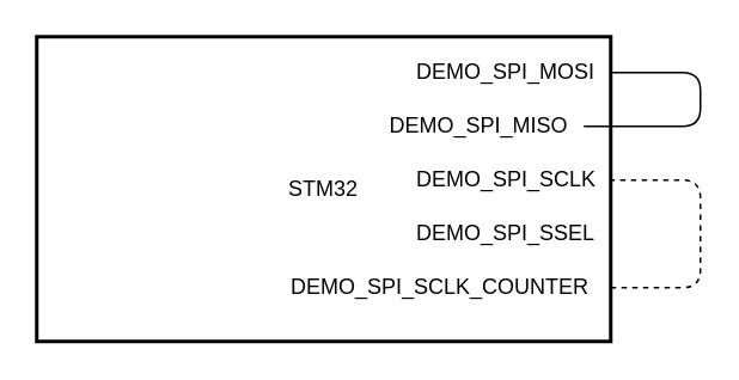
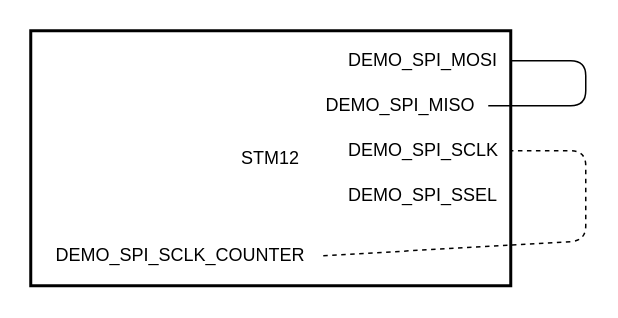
- <mxCell id="2" value="STM32" style="rounded=0;whiteSpace=wrap;html=1;strokeWidth=2;fillColor=none;" parent="1" vertex="1"><mxGeometry x="20" y="20" width="320" height="170" as="geometry" /></mxCell>
+ <mxCell id="2" value="STM12" style="rounded=0;whiteSpace=wrap;html=1;strokeWidth=2;fillColor=none;" parent="1" vertex="1"><mxGeometry x="20" y="20" width="320" height="170" as="geometry" /></mxCell>
- <mxCell id="7" value="DEMO_SPI_SCLK_COUNTER" style="text;html=1;strokeColor=none;fillColor=none;align=left;verticalAlign=middle;whiteSpace=wrap;rounded=0;" vertex="1" parent="1"><mxGeometry x="160" y="150" width="180" height="20" as="geometry" /></mxCell>
+ <mxCell id="7" value="DEMO_SPI_SCLK_COUNTER" style="text;html=1;strokeColor=none;fillColor=none;align=left;verticalAlign=middle;whiteSpace=wrap;rounded=0;" vertex="1" parent="1"><mxGeometry x="35" y="160" width="180" height="20" as="geometry" /></mxCell>
